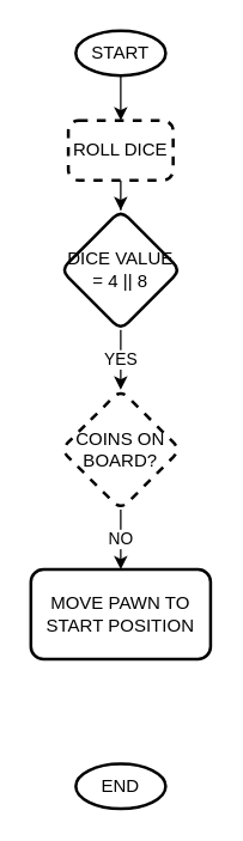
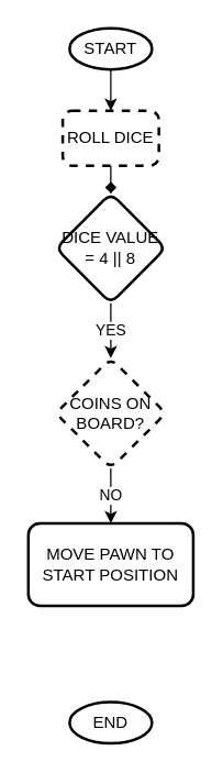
- <mxCell id="5" value="" style="edgeStyle=orthogonalEdgeStyle;rounded=0;orthogonalLoop=1;jettySize=auto;html=1;" edge="1" parent="1" source="6" target="8"><mxGeometry relative="1" as="geometry" /></mxCell>
+ <mxCell id="5" value="" style="edgeStyle=orthogonalEdgeStyle;rounded=0;orthogonalLoop=1;jettySize=auto;html=1;endArrow=diamond;" edge="1" parent="1" source="6" target="8"><mxGeometry relative="1" as="geometry" /></mxCell>
